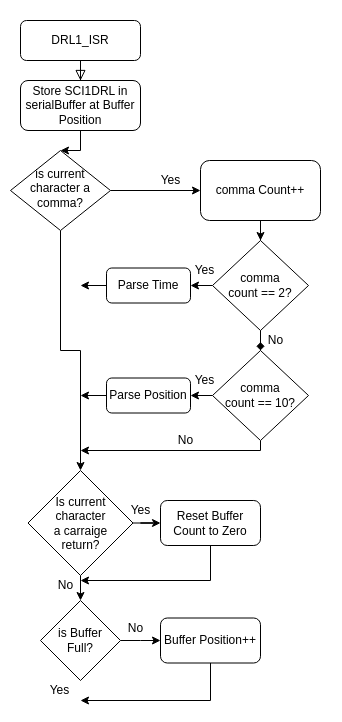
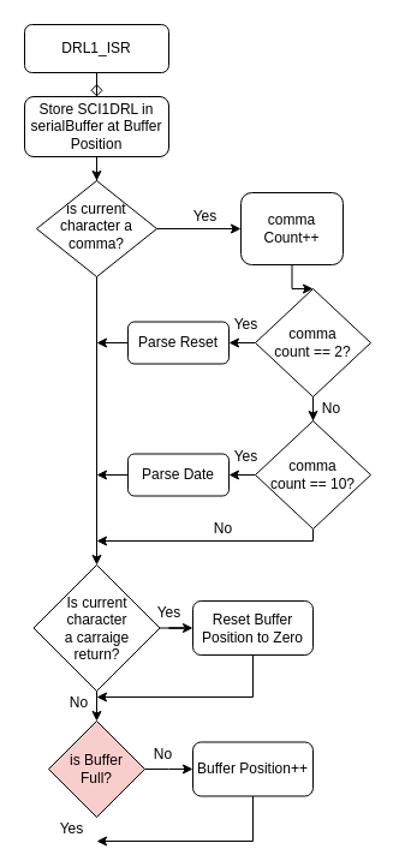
- <mxCell id="2" value="" style="rounded=0;html=1;jettySize=auto;orthogonalLoop=1;fontSize=11;endArrow=block;endFill=0;endSize=8;strokeWidth=1;shadow=0;labelBackgroundColor=none;edgeStyle=orthogonalEdgeStyle;entryX=0.5;entryY=0;entryDx=0;entryDy=0;" parent="1" source="3" target="8" edge="1"><mxGeometry relative="1" as="geometry"><mxPoint x="80" y="90" as="targetPoint" /></mxGeometry></mxCell>
+ <mxCell id="2" value="" style="rounded=0;html=1;jettySize=auto;orthogonalLoop=1;fontSize=11;endArrow=diamond;endFill=0;endSize=8;strokeWidth=1;shadow=0;labelBackgroundColor=none;edgeStyle=orthogonalEdgeStyle;entryX=0.5;entryY=0;entryDx=0;entryDy=0;" parent="1" source="3" target="8" edge="1"><mxGeometry relative="1" as="geometry"><mxPoint x="80" y="90" as="targetPoint" /></mxGeometry></mxCell>
- <mxCell id="6" value="is current character a comma?" style="rhombus;whiteSpace=wrap;html=1;shadow=0;fontFamily=Helvetica;fontSize=12;align=center;strokeWidth=1;spacing=6;spacingTop=-4;" parent="1" vertex="1"><mxGeometry x="10" y="150" width="100" height="80" as="geometry" /></mxCell>
+ <mxCell id="6" value="is current character a comma?" style="rhombus;whiteSpace=wrap;html=1;shadow=0;fontFamily=Helvetica;fontSize=12;align=center;strokeWidth=1;spacing=6;spacingTop=-4;" parent="1" vertex="1"><mxGeometry x="30" y="150" width="100" height="80" as="geometry" /></mxCell>
- <mxCell id="10" value="comma Count++" style="rounded=1;whiteSpace=wrap;html=1;" vertex="1" parent="1"><mxGeometry x="200" y="160" width="120" height="60" as="geometry" /></mxCell>
+ <mxCell id="10" value="comma Count++" style="rounded=1;whiteSpace=wrap;html=1;" vertex="1" parent="1"><mxGeometry x="200" y="160" width="85" height="60" as="geometry" /></mxCell>
- <mxCell id="18" value="Parse Time" style="rounded=1;whiteSpace=wrap;html=1;" vertex="1" parent="1"><mxGeometry x="106" y="267.5" width="84" height="35" as="geometry" /></mxCell>
+ <mxCell id="18" value="Parse Reset" style="rounded=1;whiteSpace=wrap;html=1;" vertex="1" parent="1"><mxGeometry x="106" y="267.5" width="84" height="35" as="geometry" /></mxCell>
- <mxCell id="11" style="edgeStyle=orthogonalEdgeStyle;rounded=0;orthogonalLoop=1;jettySize=auto;html=1;endArrow=diamond;" edge="1" parent="1" source="13" target="16"><mxGeometry relative="1" as="geometry" /></mxCell>
+ <mxCell id="11" style="edgeStyle=orthogonalEdgeStyle;rounded=0;orthogonalLoop=1;jettySize=auto;html=1;" edge="1" parent="1" source="13" target="16"><mxGeometry relative="1" as="geometry" /></mxCell>
- <mxCell id="20" value="Parse Position" style="rounded=1;whiteSpace=wrap;html=1;" vertex="1" parent="1"><mxGeometry x="106" y="377.5" width="84" height="35" as="geometry" /></mxCell>
+ <mxCell id="20" value="Parse Date" style="rounded=1;whiteSpace=wrap;html=1;" vertex="1" parent="1"><mxGeometry x="106" y="377.5" width="84" height="35" as="geometry" /></mxCell>
- <mxCell id="30" value="Reset Buffer Count to Zero" style="rounded=1;whiteSpace=wrap;html=1;" vertex="1" parent="1"><mxGeometry x="160" y="500" width="100" height="45" as="geometry" /></mxCell>
+ <mxCell id="30" value="Reset Buffer Position to Zero" style="rounded=1;whiteSpace=wrap;html=1;" vertex="1" parent="1"><mxGeometry x="160" y="500" width="100" height="45" as="geometry" /></mxCell>
- <mxCell id="33" value="is Buffer &lt;br&gt;Full?" style="rhombus;whiteSpace=wrap;html=1;" vertex="1" parent="1"><mxGeometry x="40" y="600" width="80" height="80" as="geometry" /></mxCell>
+ <mxCell id="33" value="is Buffer &lt;br&gt;Full?" style="rhombus;whiteSpace=wrap;html=1;fillColor=#f8cecc;" vertex="1" parent="1"><mxGeometry x="40" y="600" width="80" height="80" as="geometry" /></mxCell>
